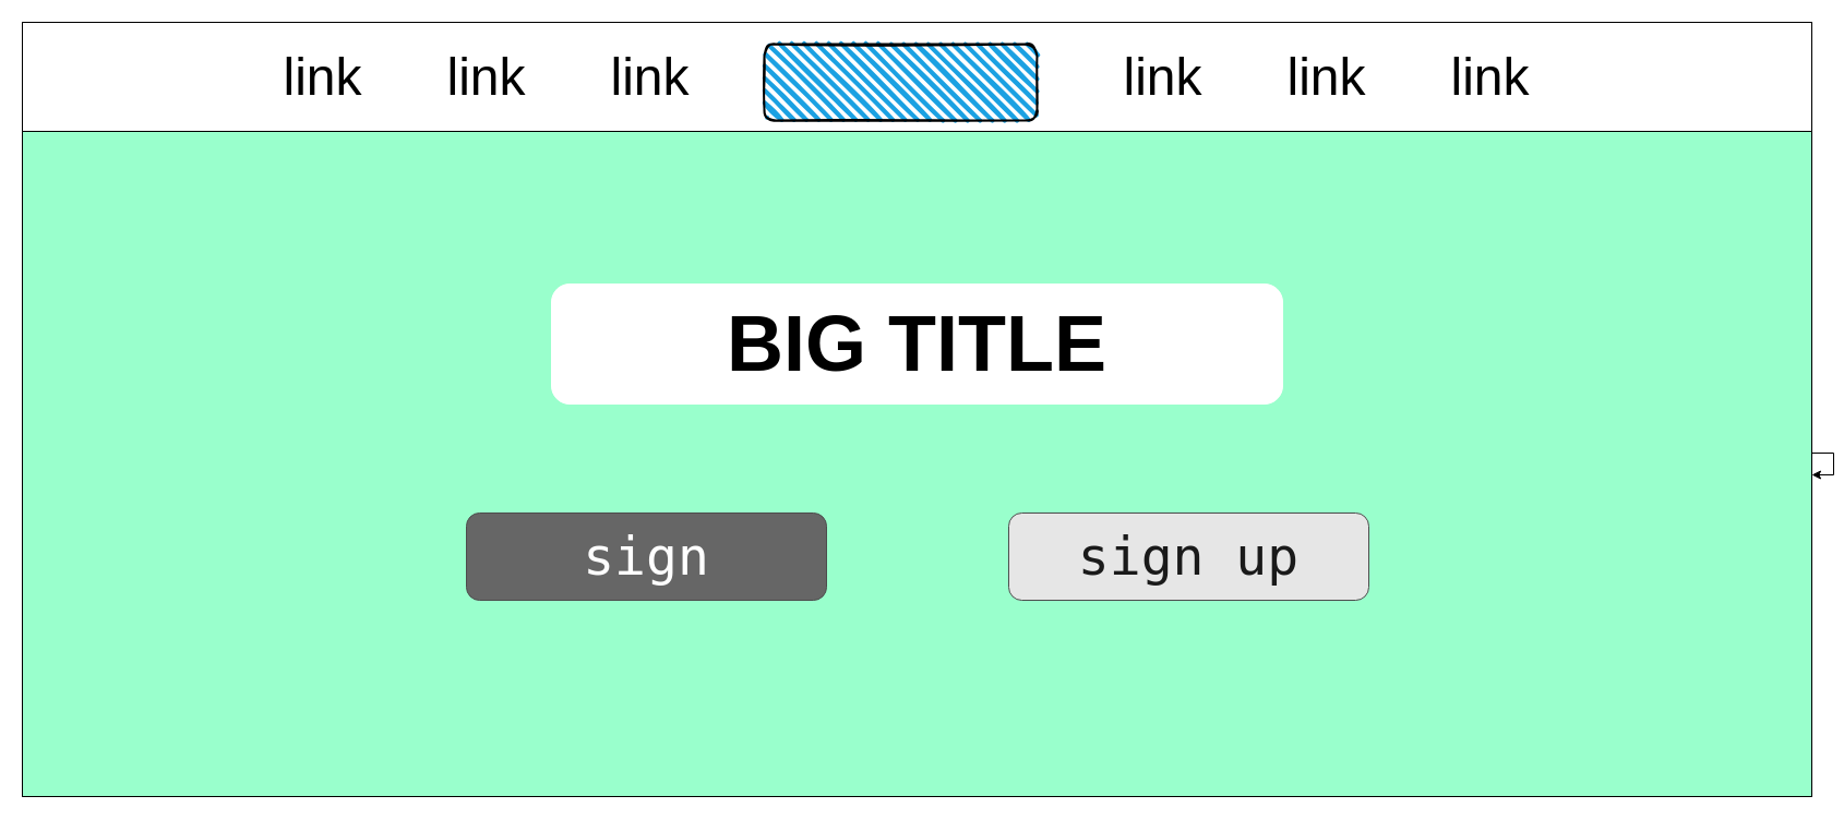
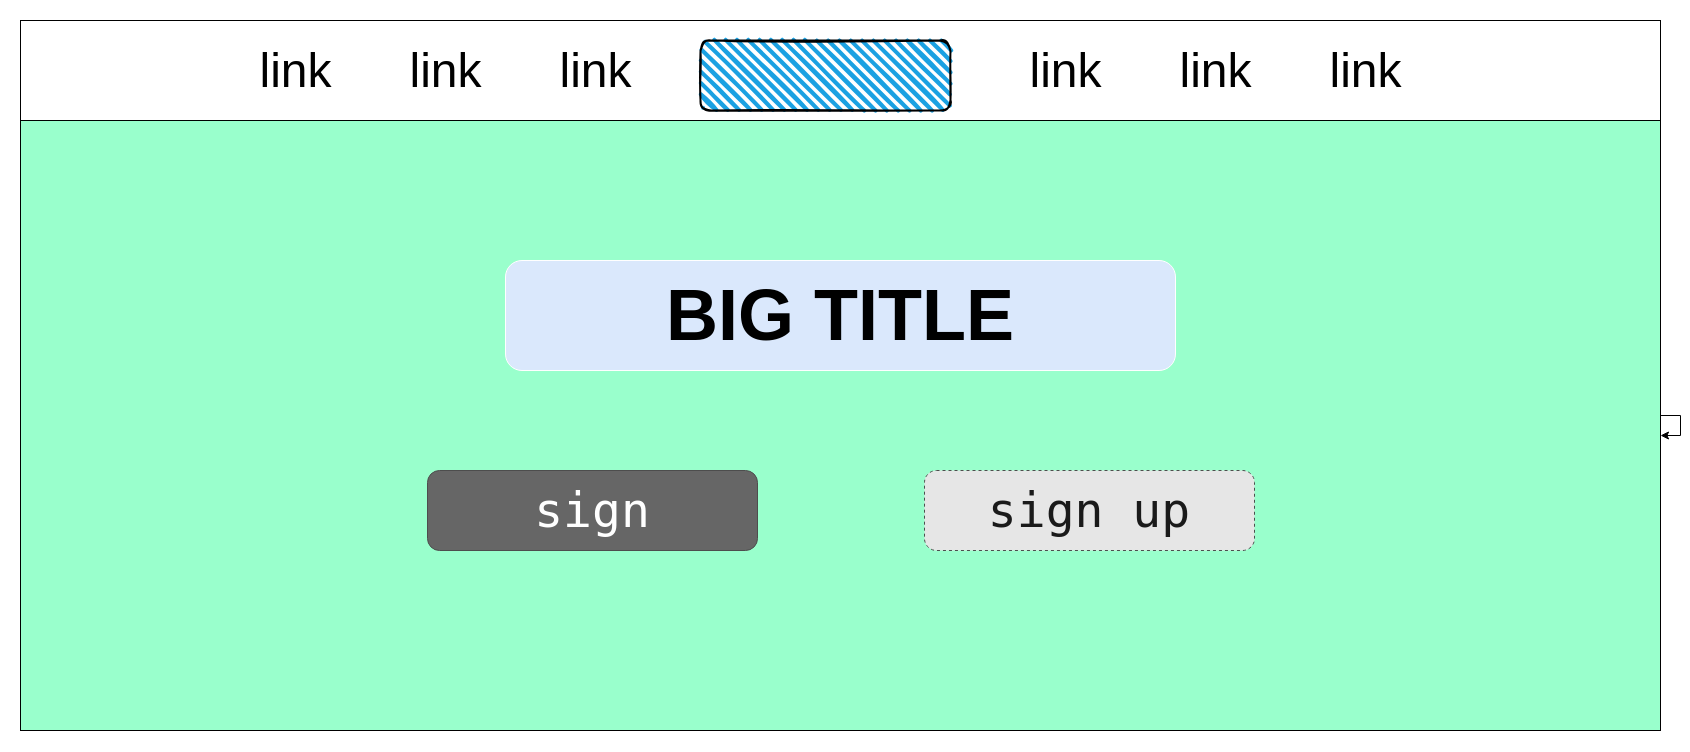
- <mxCell id="11" value="&lt;font style=&quot;font-size: 72px&quot;&gt;&lt;b&gt;BIG TITLE&lt;/b&gt;&lt;/font&gt;" style="rounded=1;whiteSpace=wrap;html=1;glass=0;shadow=0;sketch=0;strokeColor=#FFFFFF;" parent="1" vertex="1"><mxGeometry x="505" y="260" width="670" height="110" as="geometry" /></mxCell>
+ <mxCell id="11" value="&lt;font style=&quot;font-size: 72px&quot;&gt;&lt;b&gt;BIG TITLE&lt;/b&gt;&lt;/font&gt;" style="rounded=1;whiteSpace=wrap;html=1;glass=0;shadow=0;sketch=0;strokeColor=#FFFFFF;fillColor=#dae8fc;" parent="1" vertex="1"><mxGeometry x="505" y="260" width="670" height="110" as="geometry" /></mxCell>
- <mxCell id="13" value="&lt;pre&gt;&lt;font style=&quot;font-size: 48px&quot; color=&quot;#1a1a1a&quot;&gt;sign up&lt;/font&gt;&lt;/pre&gt;" style="rounded=1;html=1;shadow=0;dashed=0;whiteSpace=wrap;fontSize=10;fillColor=#E6E6E6;align=center;strokeColor=#4D4D4D;fontColor=#ffffff;" parent="1" vertex="1"><mxGeometry x="924" y="470" width="330" height="80" as="geometry" /></mxCell>
+ <mxCell id="13" value="&lt;pre&gt;&lt;font style=&quot;font-size: 48px&quot; color=&quot;#1a1a1a&quot;&gt;sign up&lt;/font&gt;&lt;/pre&gt;" style="rounded=1;html=1;shadow=0;dashed=1;whiteSpace=wrap;fontSize=10;fillColor=#E6E6E6;align=center;strokeColor=#4D4D4D;fontColor=#ffffff;" parent="1" vertex="1"><mxGeometry x="924" y="470" width="330" height="80" as="geometry" /></mxCell>
